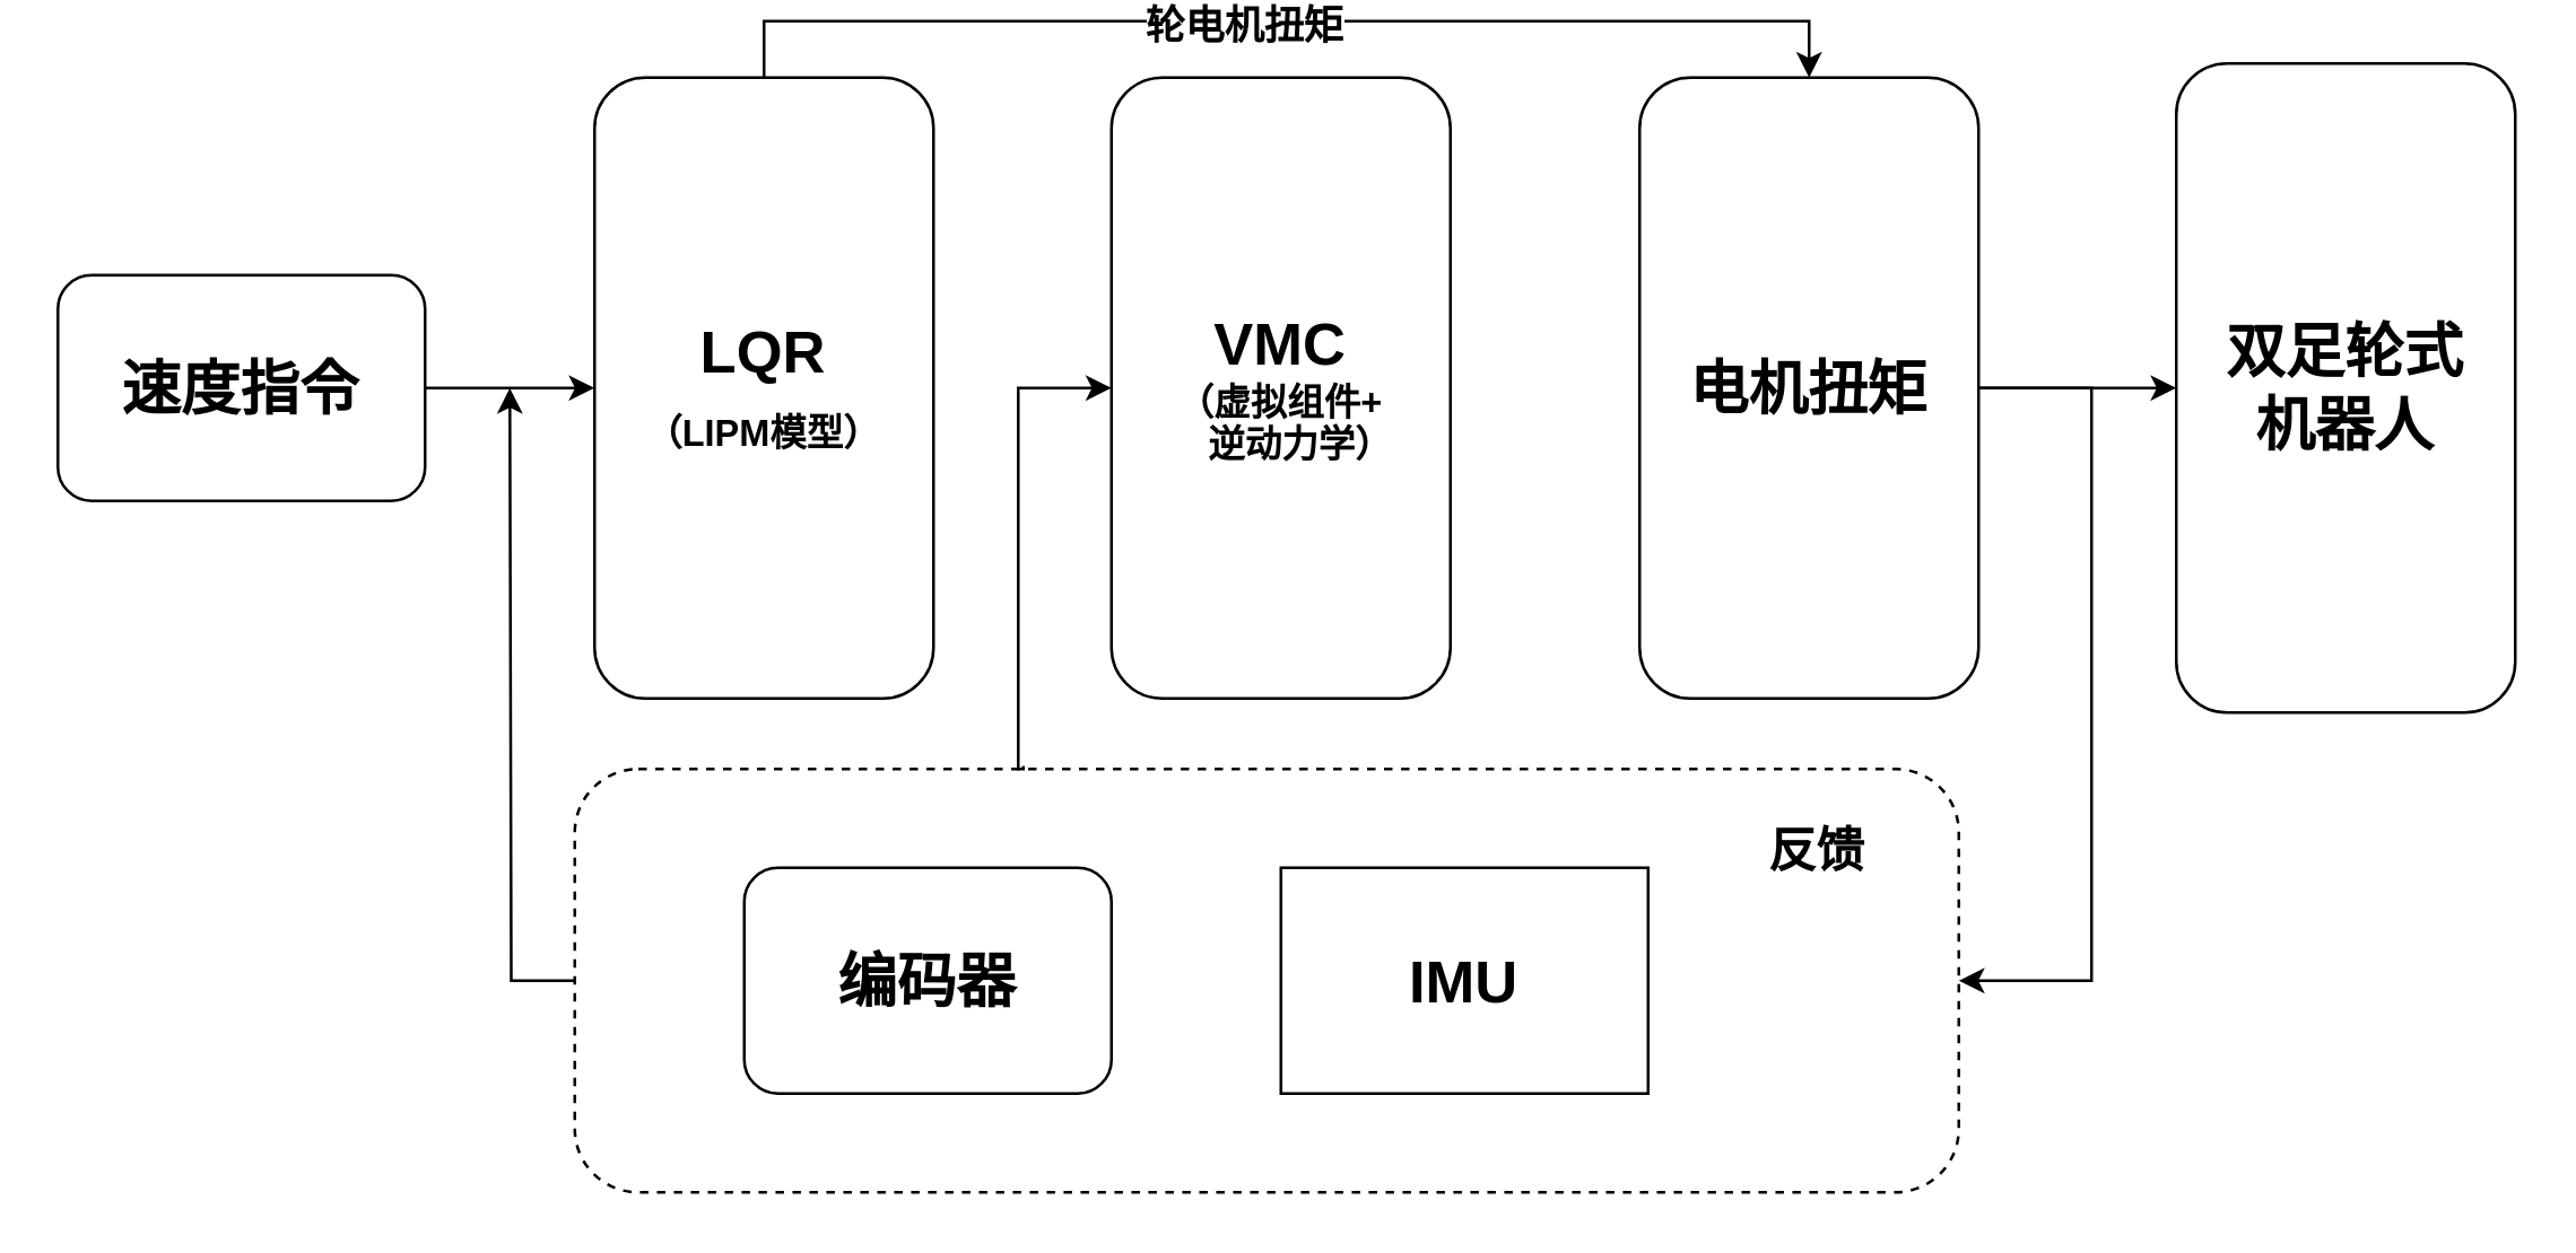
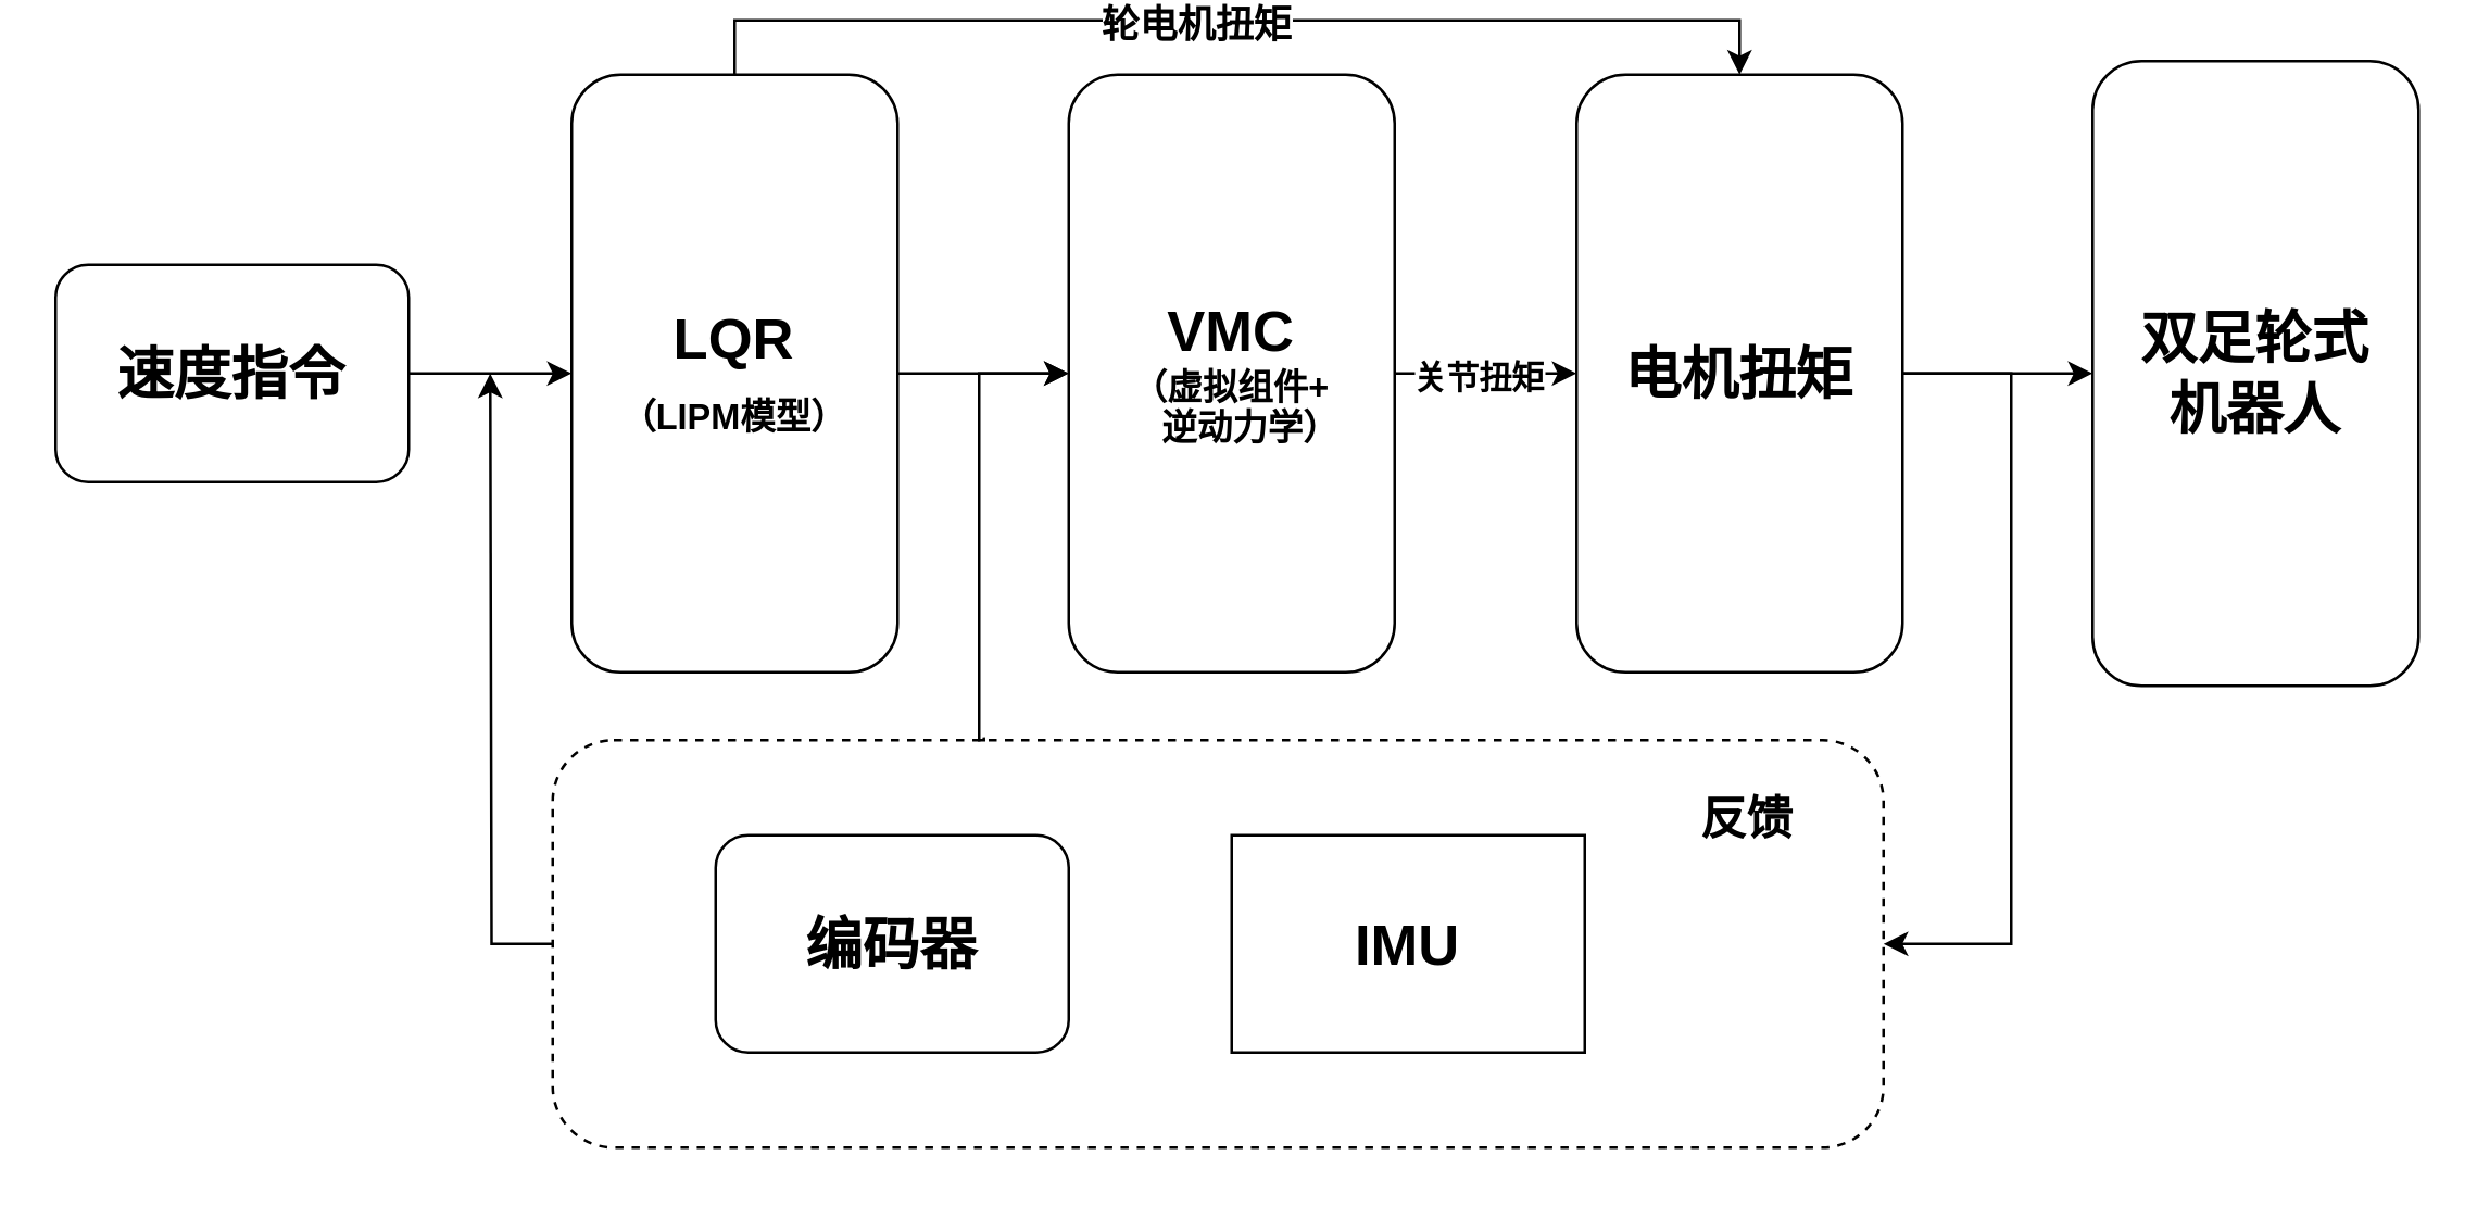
+ <mxCell id="7" style="edgeStyle=orthogonalEdgeStyle;rounded=0;orthogonalLoop=1;jettySize=auto;html=1;exitX=1;exitY=0.5;exitDx=0;exitDy=0;entryX=0;entryY=0.5;entryDx=0;entryDy=0;" edge="1" parent="1" source="8" target="11"><mxGeometry relative="1" as="geometry" /></mxCell>
+ <mxCell id="9" style="edgeStyle=orthogonalEdgeStyle;rounded=0;orthogonalLoop=1;jettySize=auto;html=1;exitX=1;exitY=0.5;exitDx=0;exitDy=0;entryX=0;entryY=0.5;entryDx=0;entryDy=0;" edge="1" parent="1" source="11" target="16"><mxGeometry relative="1" as="geometry" /></mxCell>
+ <mxCell id="10" value="&lt;font style=&quot;font-size: 12px;&quot;&gt;&lt;b&gt;关节扭矩&lt;/b&gt;&lt;/font&gt;" style="edgeLabel;html=1;align=center;verticalAlign=middle;resizable=0;points=[];" vertex="1" connectable="0" parent="9"><mxGeometry x="-0.267" y="-1" relative="1" as="geometry"><mxPoint x="5" as="offset" /></mxGeometry></mxCell>
